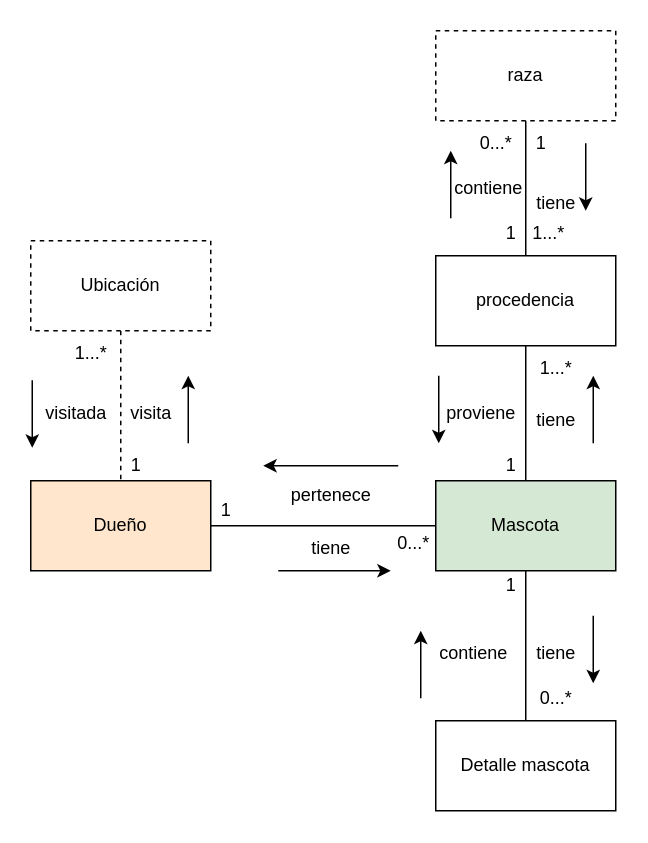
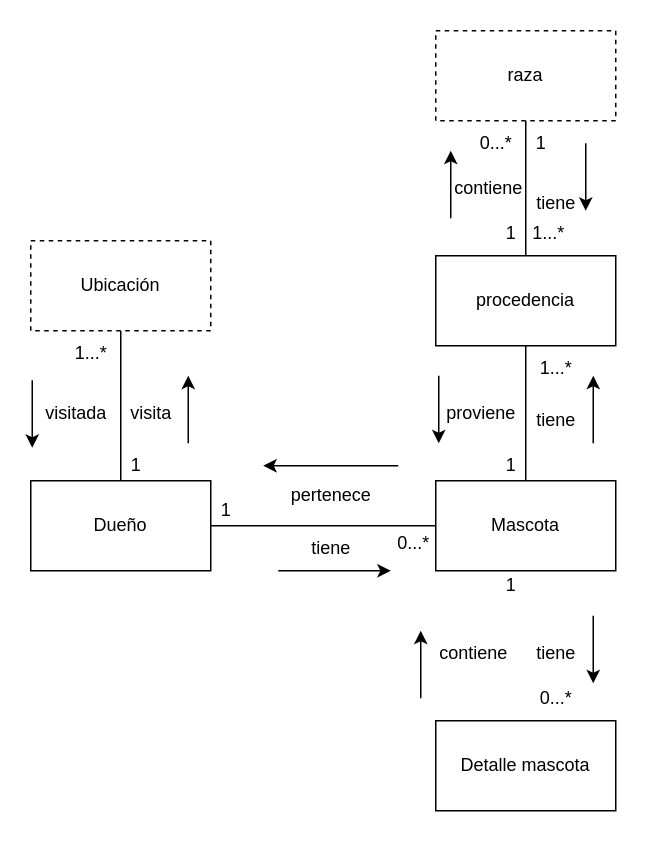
- <mxCell id="37" style="edgeStyle=orthogonalEdgeStyle;rounded=0;orthogonalLoop=1;jettySize=auto;html=1;exitX=0.5;exitY=1;exitDx=0;exitDy=0;entryX=0.5;entryY=0;entryDx=0;entryDy=0;endArrow=none;endFill=0;dashed=1;" edge="1" parent="1" source="38" target="3"><mxGeometry relative="1" as="geometry" /></mxCell>
+ <mxCell id="37" style="edgeStyle=orthogonalEdgeStyle;rounded=0;orthogonalLoop=1;jettySize=auto;html=1;exitX=0.5;exitY=1;exitDx=0;exitDy=0;entryX=0.5;entryY=0;entryDx=0;entryDy=0;endArrow=none;endFill=0;" edge="1" parent="1" source="38" target="3"><mxGeometry relative="1" as="geometry" /></mxCell>
- <mxCell id="3" value="Dueño" style="rounded=0;whiteSpace=wrap;html=1;fillColor=#ffe6cc;" vertex="1" parent="1"><mxGeometry x="20" y="320" width="120" height="60" as="geometry" /></mxCell>
+ <mxCell id="3" value="Dueño" style="rounded=0;whiteSpace=wrap;html=1;" vertex="1" parent="1"><mxGeometry x="20" y="320" width="120" height="60" as="geometry" /></mxCell>
- <mxCell id="4" value="Mascota" style="rounded=0;whiteSpace=wrap;html=1;fillColor=#d5e8d4;" vertex="1" parent="1"><mxGeometry x="290" y="320" width="120" height="60" as="geometry" /></mxCell>
+ <mxCell id="4" value="Mascota" style="rounded=0;whiteSpace=wrap;html=1;" vertex="1" parent="1"><mxGeometry x="290" y="320" width="120" height="60" as="geometry" /></mxCell>
- <mxCell id="29" style="edgeStyle=orthogonalEdgeStyle;rounded=0;orthogonalLoop=1;jettySize=auto;html=1;exitX=0.5;exitY=0;exitDx=0;exitDy=0;entryX=0.5;entryY=1;entryDx=0;entryDy=0;endArrow=none;endFill=0;" edge="1" parent="1" source="30" target="4"><mxGeometry relative="1" as="geometry" /></mxCell>
